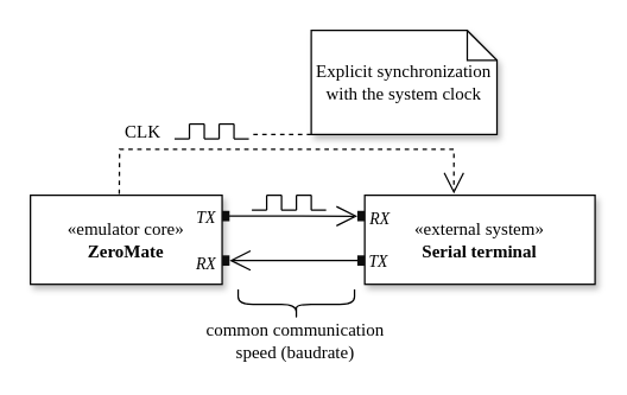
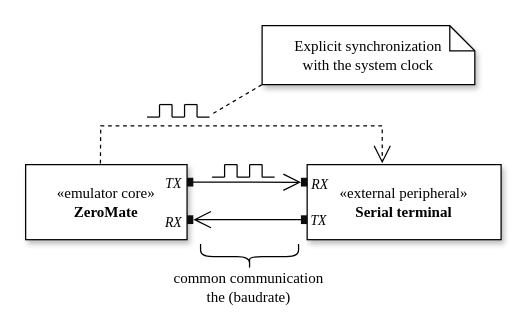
- <mxCell id="37" value="Explicit synchronization &lt;br&gt;with the system clock" style="shape=note;size=20;whiteSpace=wrap;html=1;shadow=1;fontFamily=Computer Modern;" parent="1" vertex="1"><mxGeometry x="209" y="20" width="125" height="70" as="geometry" /></mxCell>
+ <mxCell id="37" value="Explicit synchronization &lt;br&gt;with the system clock" style="shape=note;size=20;whiteSpace=wrap;html=1;shadow=1;fontFamily=Computer Modern;" parent="1" vertex="1"><mxGeometry x="209" y="20" width="170" height="47" as="geometry" /></mxCell>
- <mxCell id="26" value="CLK" style="text;html=1;strokeColor=none;fillColor=none;align=center;verticalAlign=middle;whiteSpace=wrap;rounded=0;fontFamily=Computer Modern;" parent="1" vertex="1"><mxGeometry x="75" y="74" width="42" height="30" as="geometry" /></mxCell>
- <mxCell id="2" value="«external system»&lt;br&gt;&lt;b&gt;Serial terminal&lt;/b&gt;" style="html=1;whiteSpace=wrap;fontFamily=Computer Modern;shadow=1;" parent="1" vertex="1"><mxGeometry x="245" y="131" width="155" height="60" as="geometry" /></mxCell>
+ <mxCell id="2" value="«external peripheral»&lt;br&gt;&lt;b&gt;Serial terminal&lt;/b&gt;" style="html=1;whiteSpace=wrap;fontFamily=Computer Modern;shadow=1;" parent="1" vertex="1"><mxGeometry x="245" y="131" width="155" height="60" as="geometry" /></mxCell>
- <mxCell id="40" value="&lt;font face=&quot;Computer Modern&quot;&gt;common communication speed (baudrate)&lt;/font&gt;" style="text;html=1;strokeColor=none;fillColor=none;align=center;verticalAlign=middle;whiteSpace=wrap;rounded=0;" vertex="1" parent="1"><mxGeometry x="132.36" y="213.66" width="133.19" height="30" as="geometry" /></mxCell>
+ <mxCell id="40" value="&lt;font face=&quot;Computer Modern&quot;&gt;common communication the (baudrate)&lt;/font&gt;" style="text;html=1;strokeColor=none;fillColor=none;align=center;verticalAlign=middle;whiteSpace=wrap;rounded=0;" vertex="1" parent="1"><mxGeometry x="132.36" y="213.66" width="133.19" height="30" as="geometry" /></mxCell>
